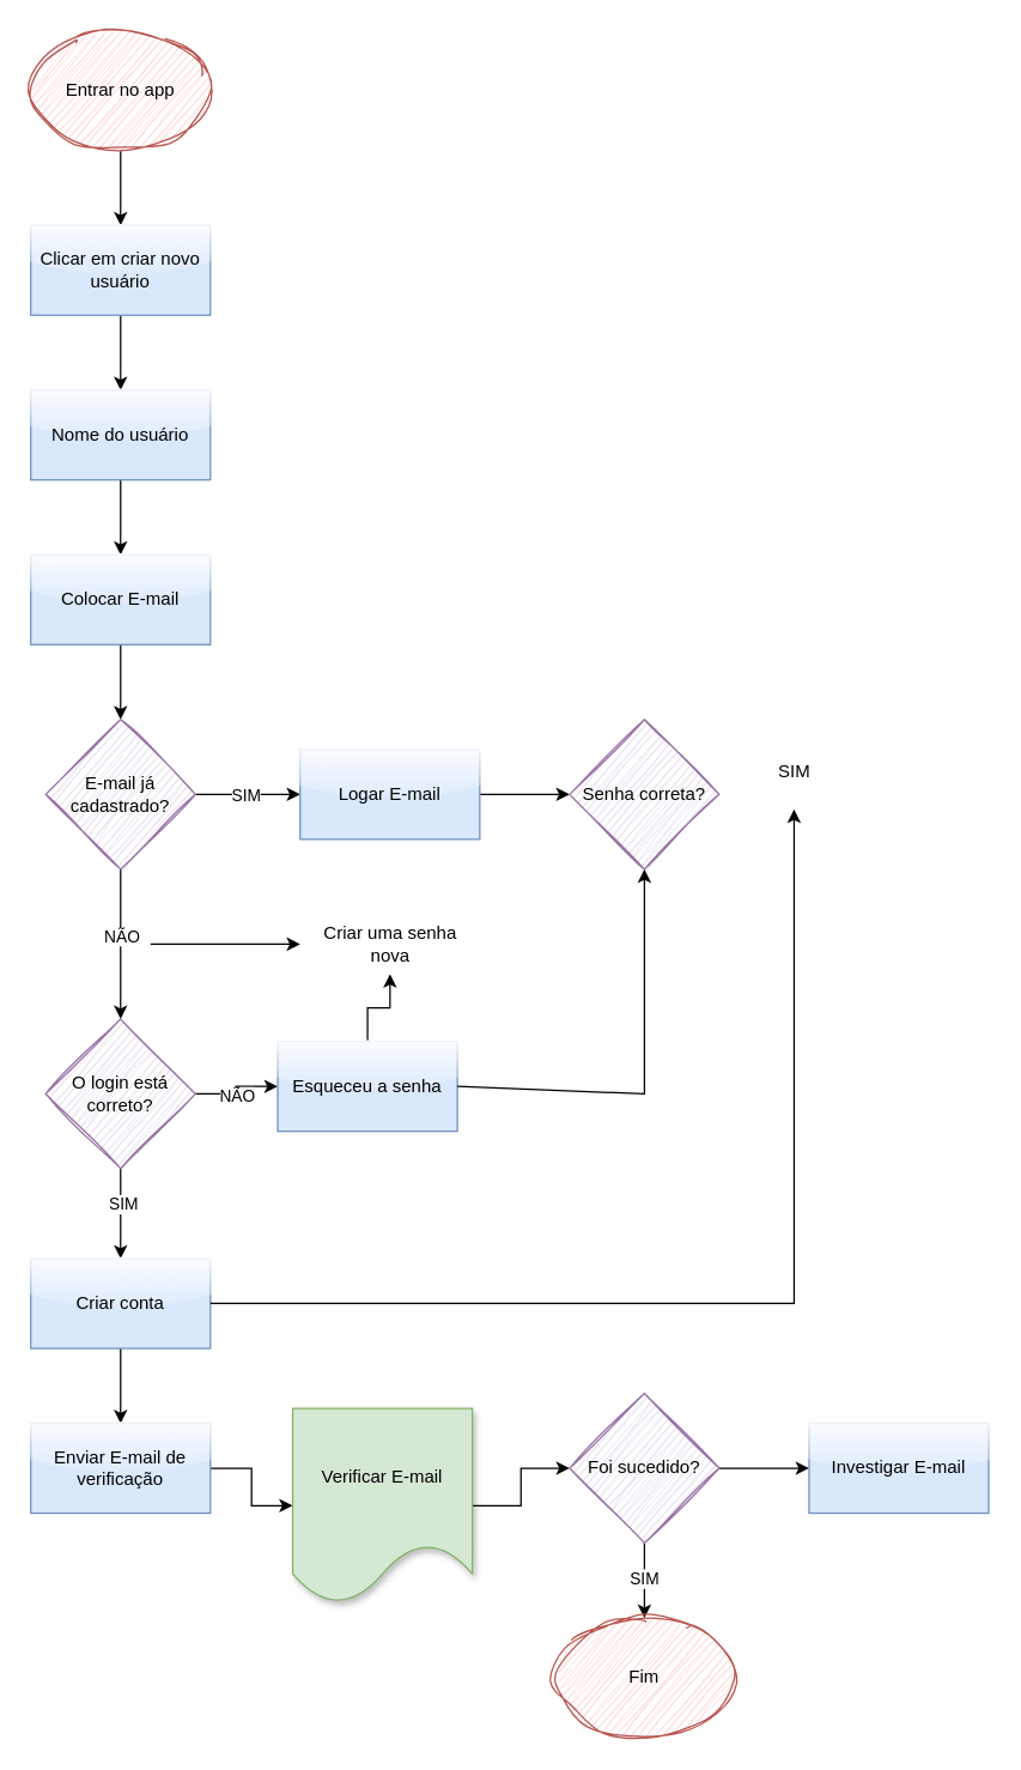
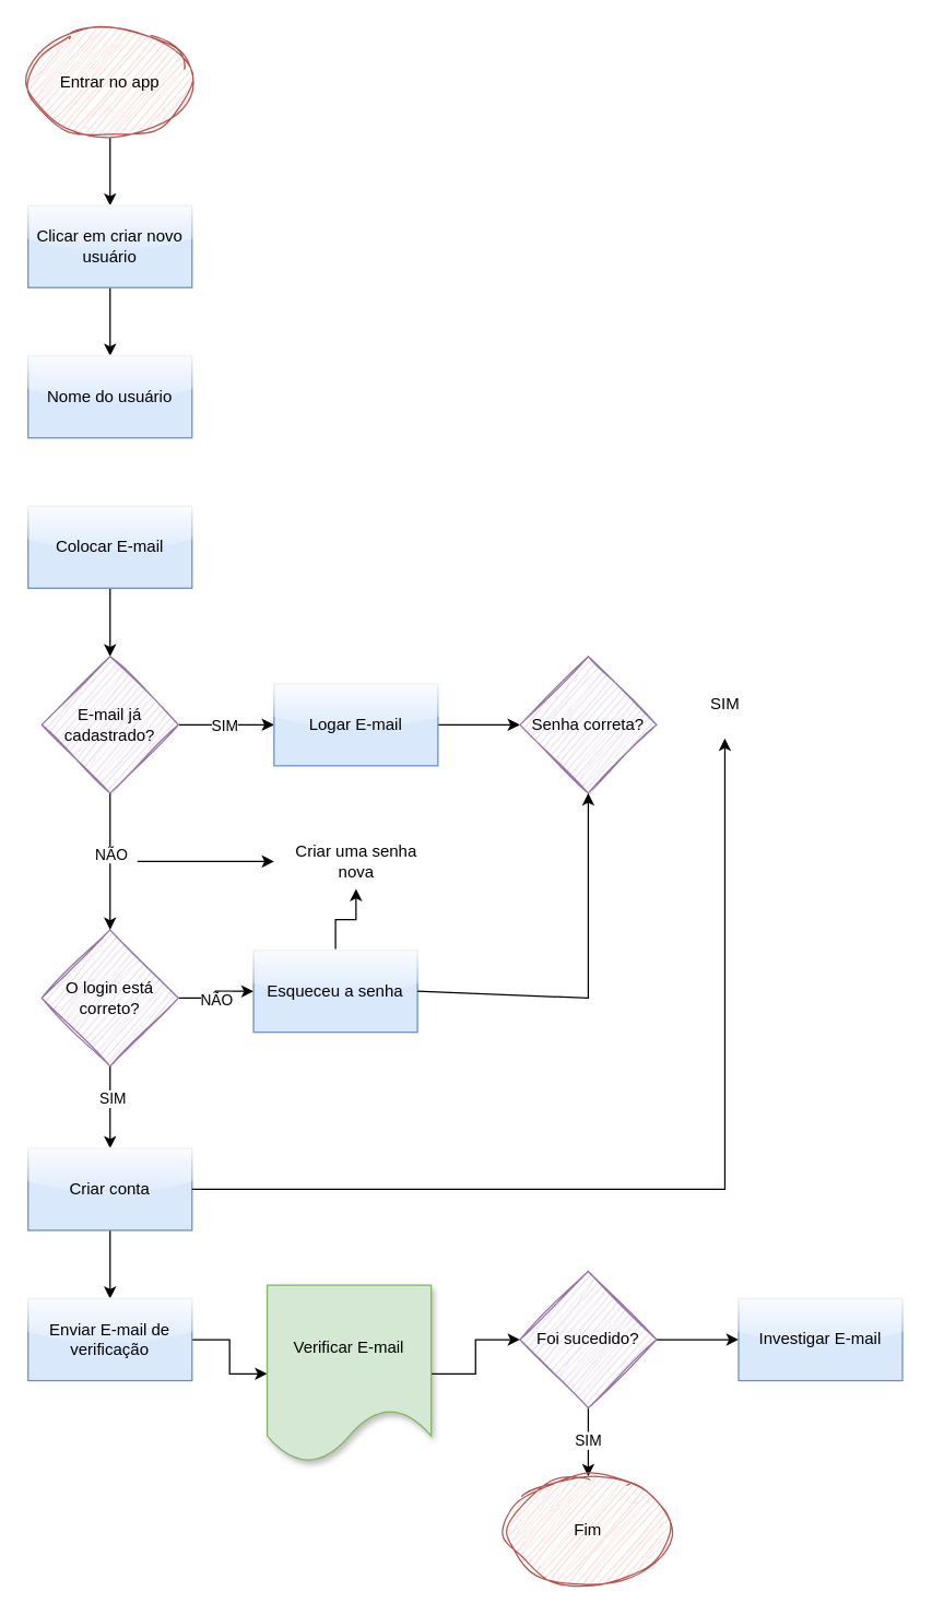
- <mxCell id="6" value="" style="edgeStyle=orthogonalEdgeStyle;rounded=0;orthogonalLoop=1;jettySize=auto;html=1;" edge="1" parent="1" source="7" target="9"><mxGeometry relative="1" as="geometry" /></mxCell>
